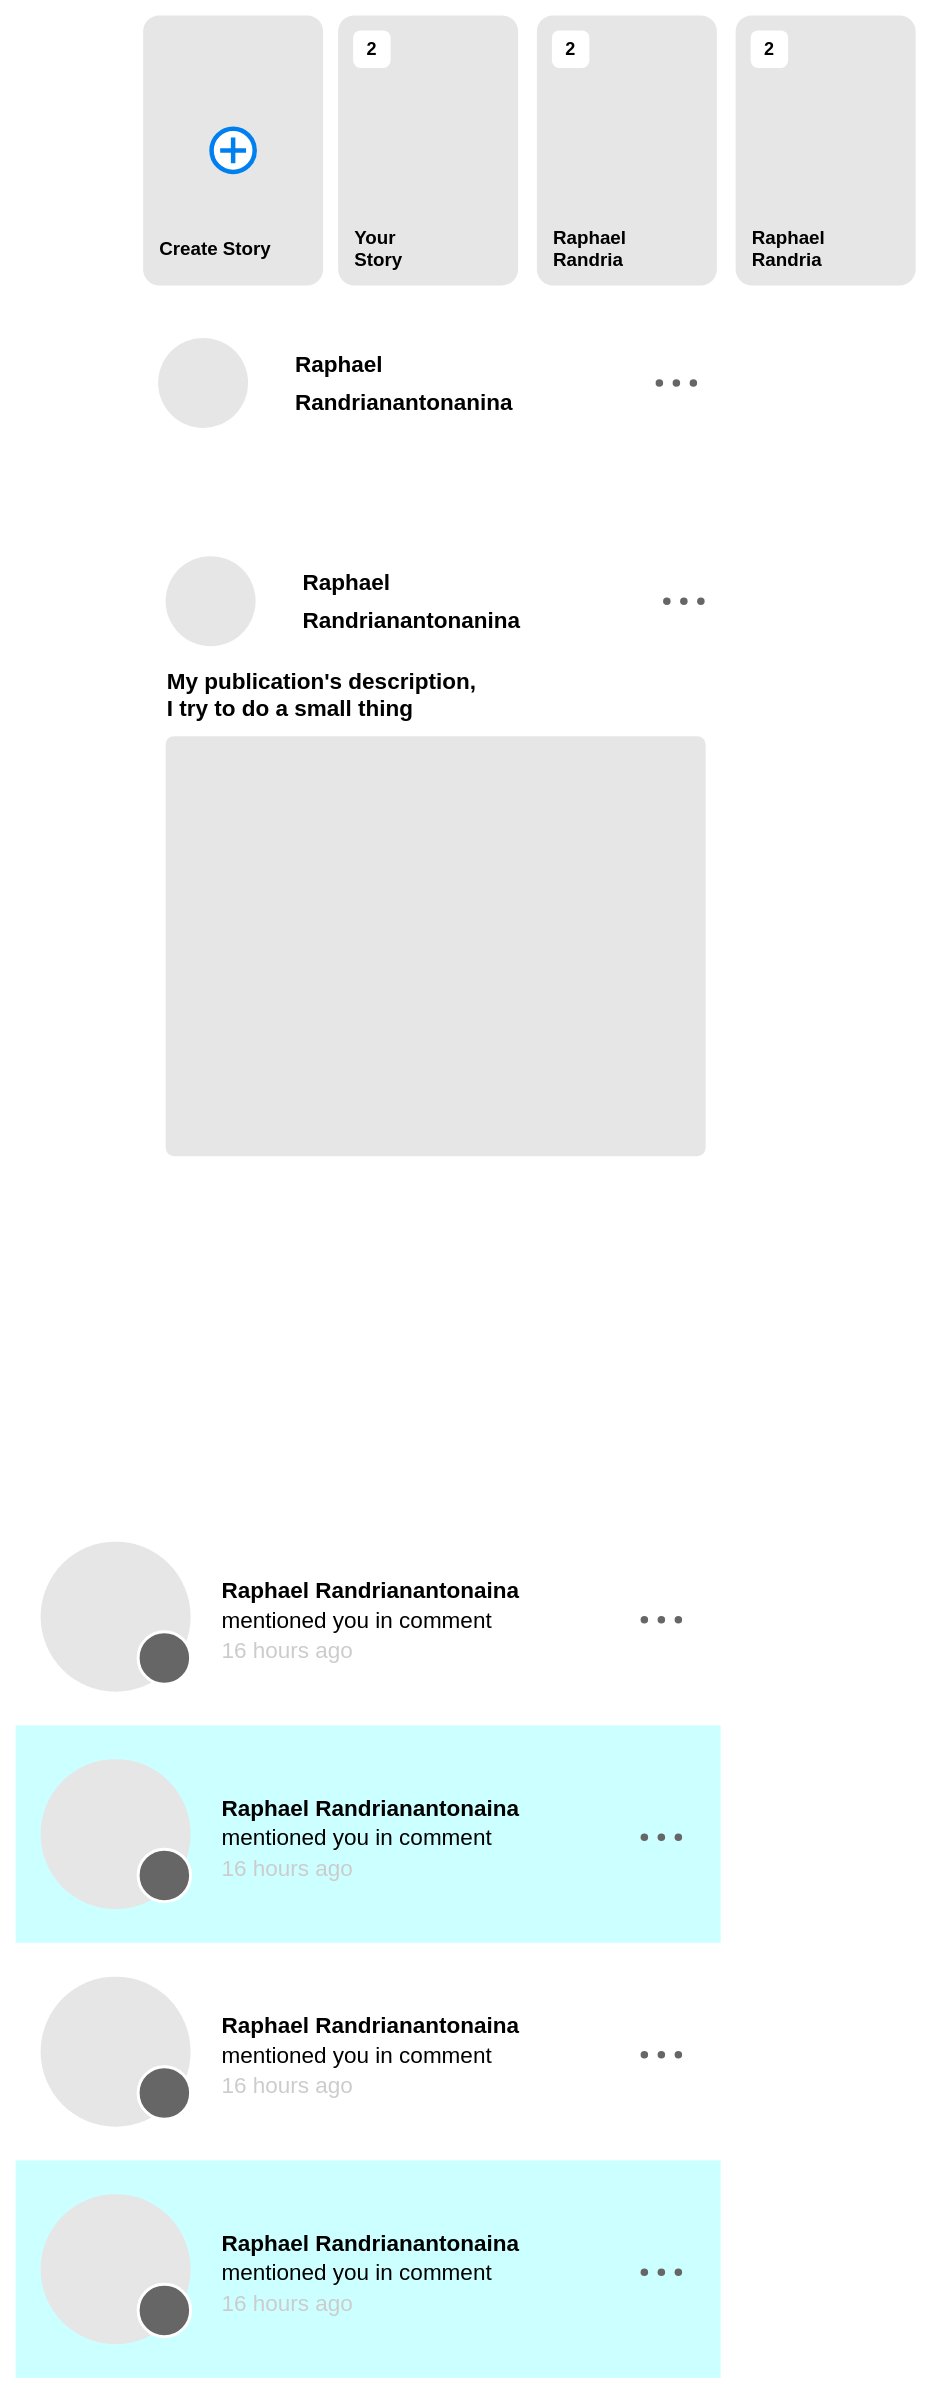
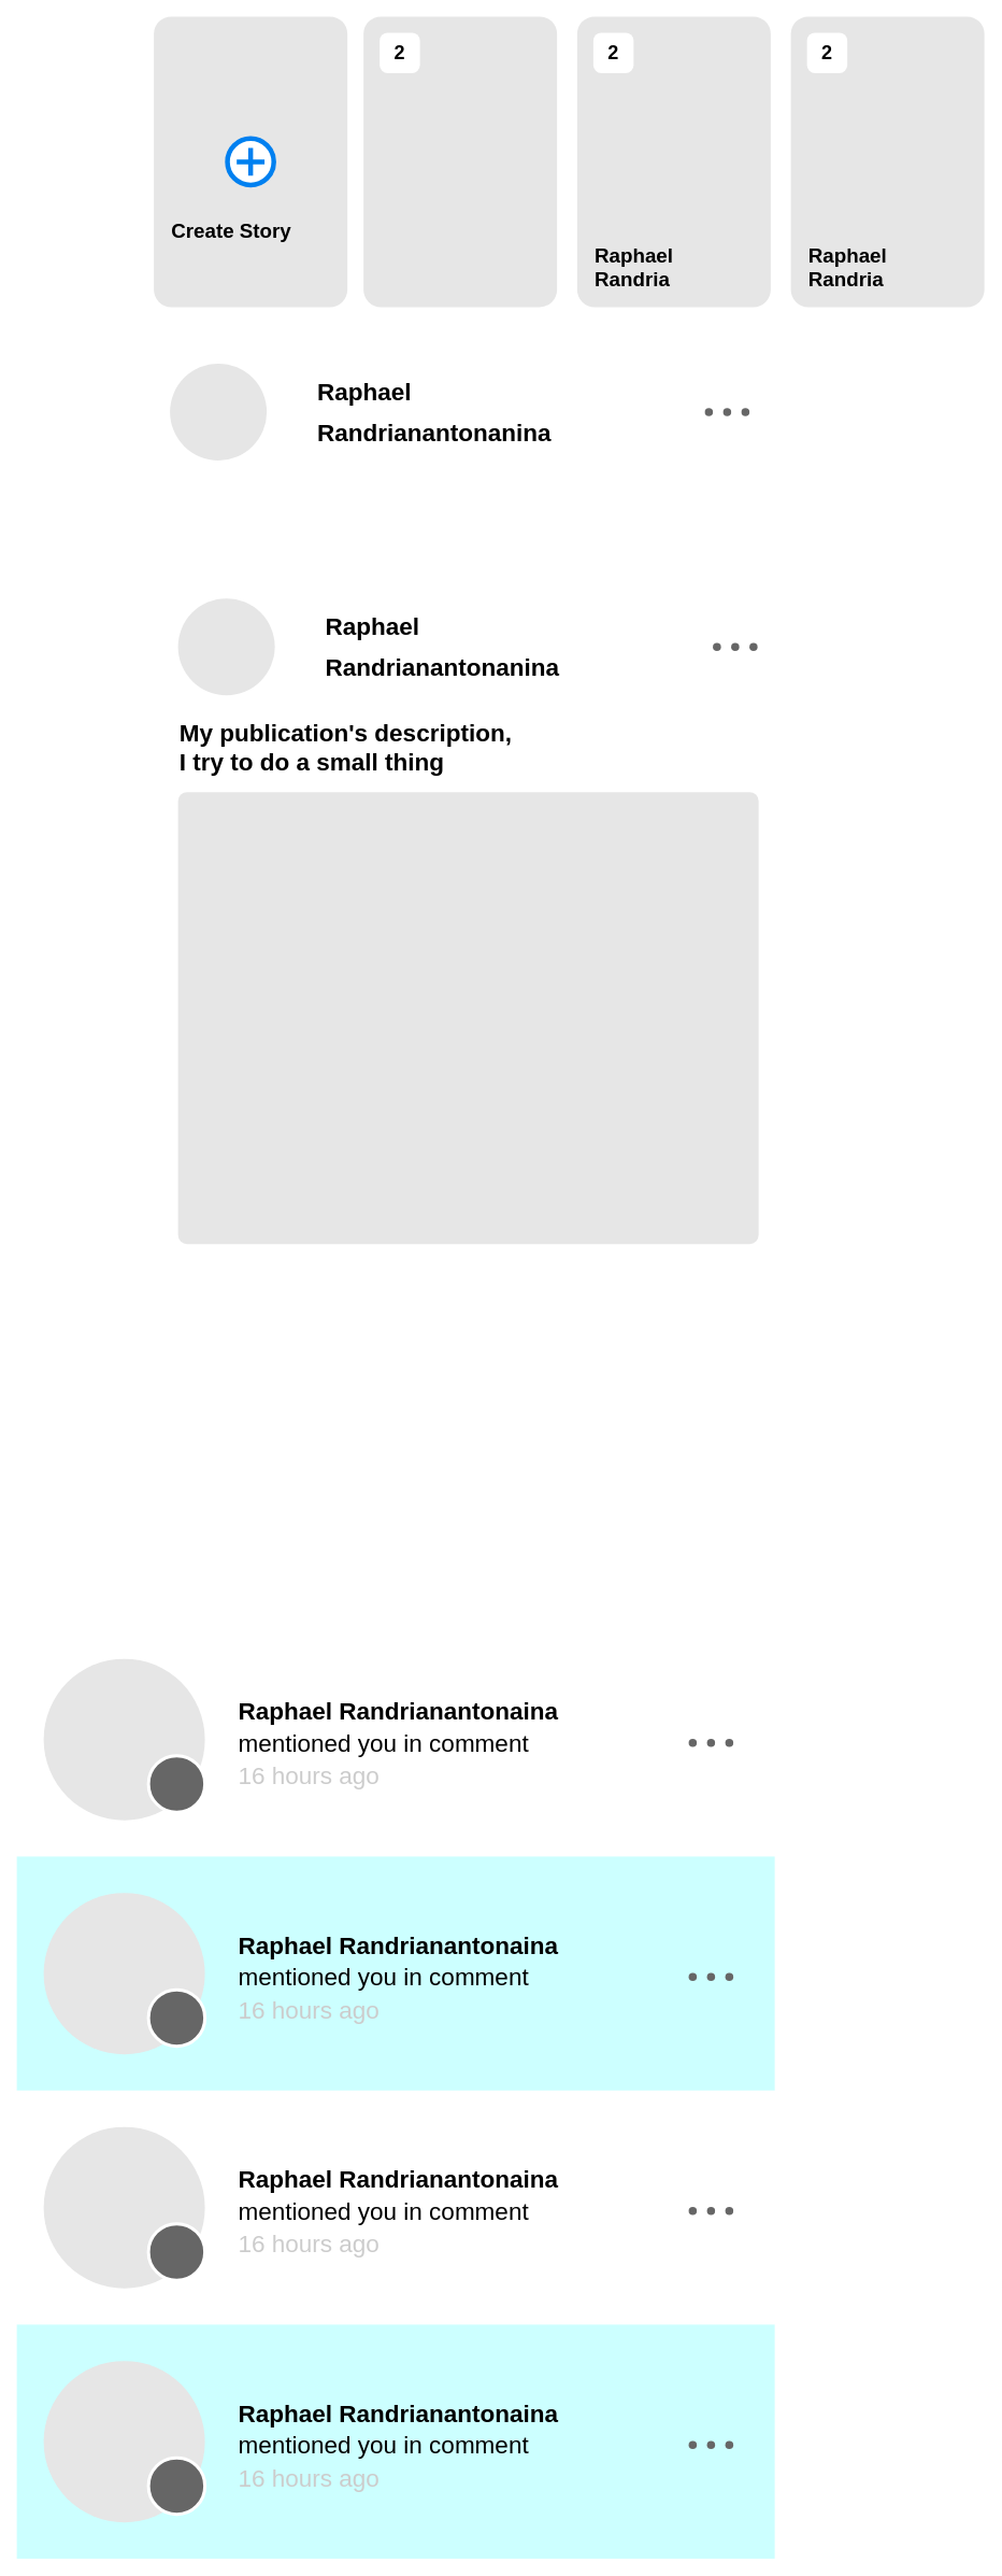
- <mxCell id="16" value="&lt;b style=&quot;font-size: 25px; background-color: transparent;&quot;&gt;Create Story&lt;/b&gt;" style="text;html=1;align=left;verticalAlign=middle;whiteSpace=wrap;rounded=0;" parent="14" vertex="1"><mxGeometry x="20" y="280" width="170" height="60" as="geometry" /></mxCell>
+ <mxCell id="16" value="&lt;b style=&quot;font-size: 25px; background-color: transparent;&quot;&gt;Create Story&lt;/b&gt;" style="text;html=1;align=left;verticalAlign=middle;whiteSpace=wrap;rounded=0;" parent="14" vertex="1"><mxGeometry x="20" y="235" width="170" height="60" as="geometry" /></mxCell>
- <mxCell id="5" value="&lt;font face=&quot;Helvetica&quot; style=&quot;font-size: 25px;&quot;&gt;&lt;b style=&quot;&quot;&gt;Your&amp;nbsp;&lt;/b&gt;&lt;/font&gt;&lt;div style=&quot;&quot;&gt;&lt;font face=&quot;Helvetica&quot; style=&quot;font-size: 25px;&quot;&gt;&lt;b style=&quot;&quot;&gt;Story&lt;/b&gt;&lt;/font&gt;&lt;/div&gt;" style="text;html=1;align=left;verticalAlign=middle;whiteSpace=wrap;rounded=0;" parent="2" vertex="1"><mxGeometry x="20" y="280" width="170" height="60" as="geometry" /></mxCell>
